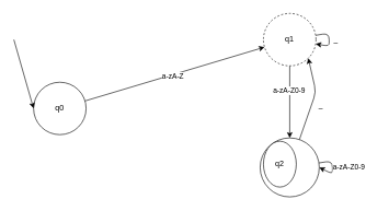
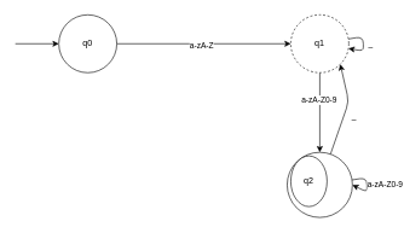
- <mxCell id="4" value="q0" style="ellipse;whiteSpace=wrap;html=1;aspect=fixed;" parent="1" vertex="1"><mxGeometry x="50" y="125" width="80" height="80" as="geometry" /></mxCell>
+ <mxCell id="4" value="q0" style="ellipse;whiteSpace=wrap;html=1;aspect=fixed;" parent="1" vertex="1"><mxGeometry x="80" y="20" width="80" height="80" as="geometry" /></mxCell>
